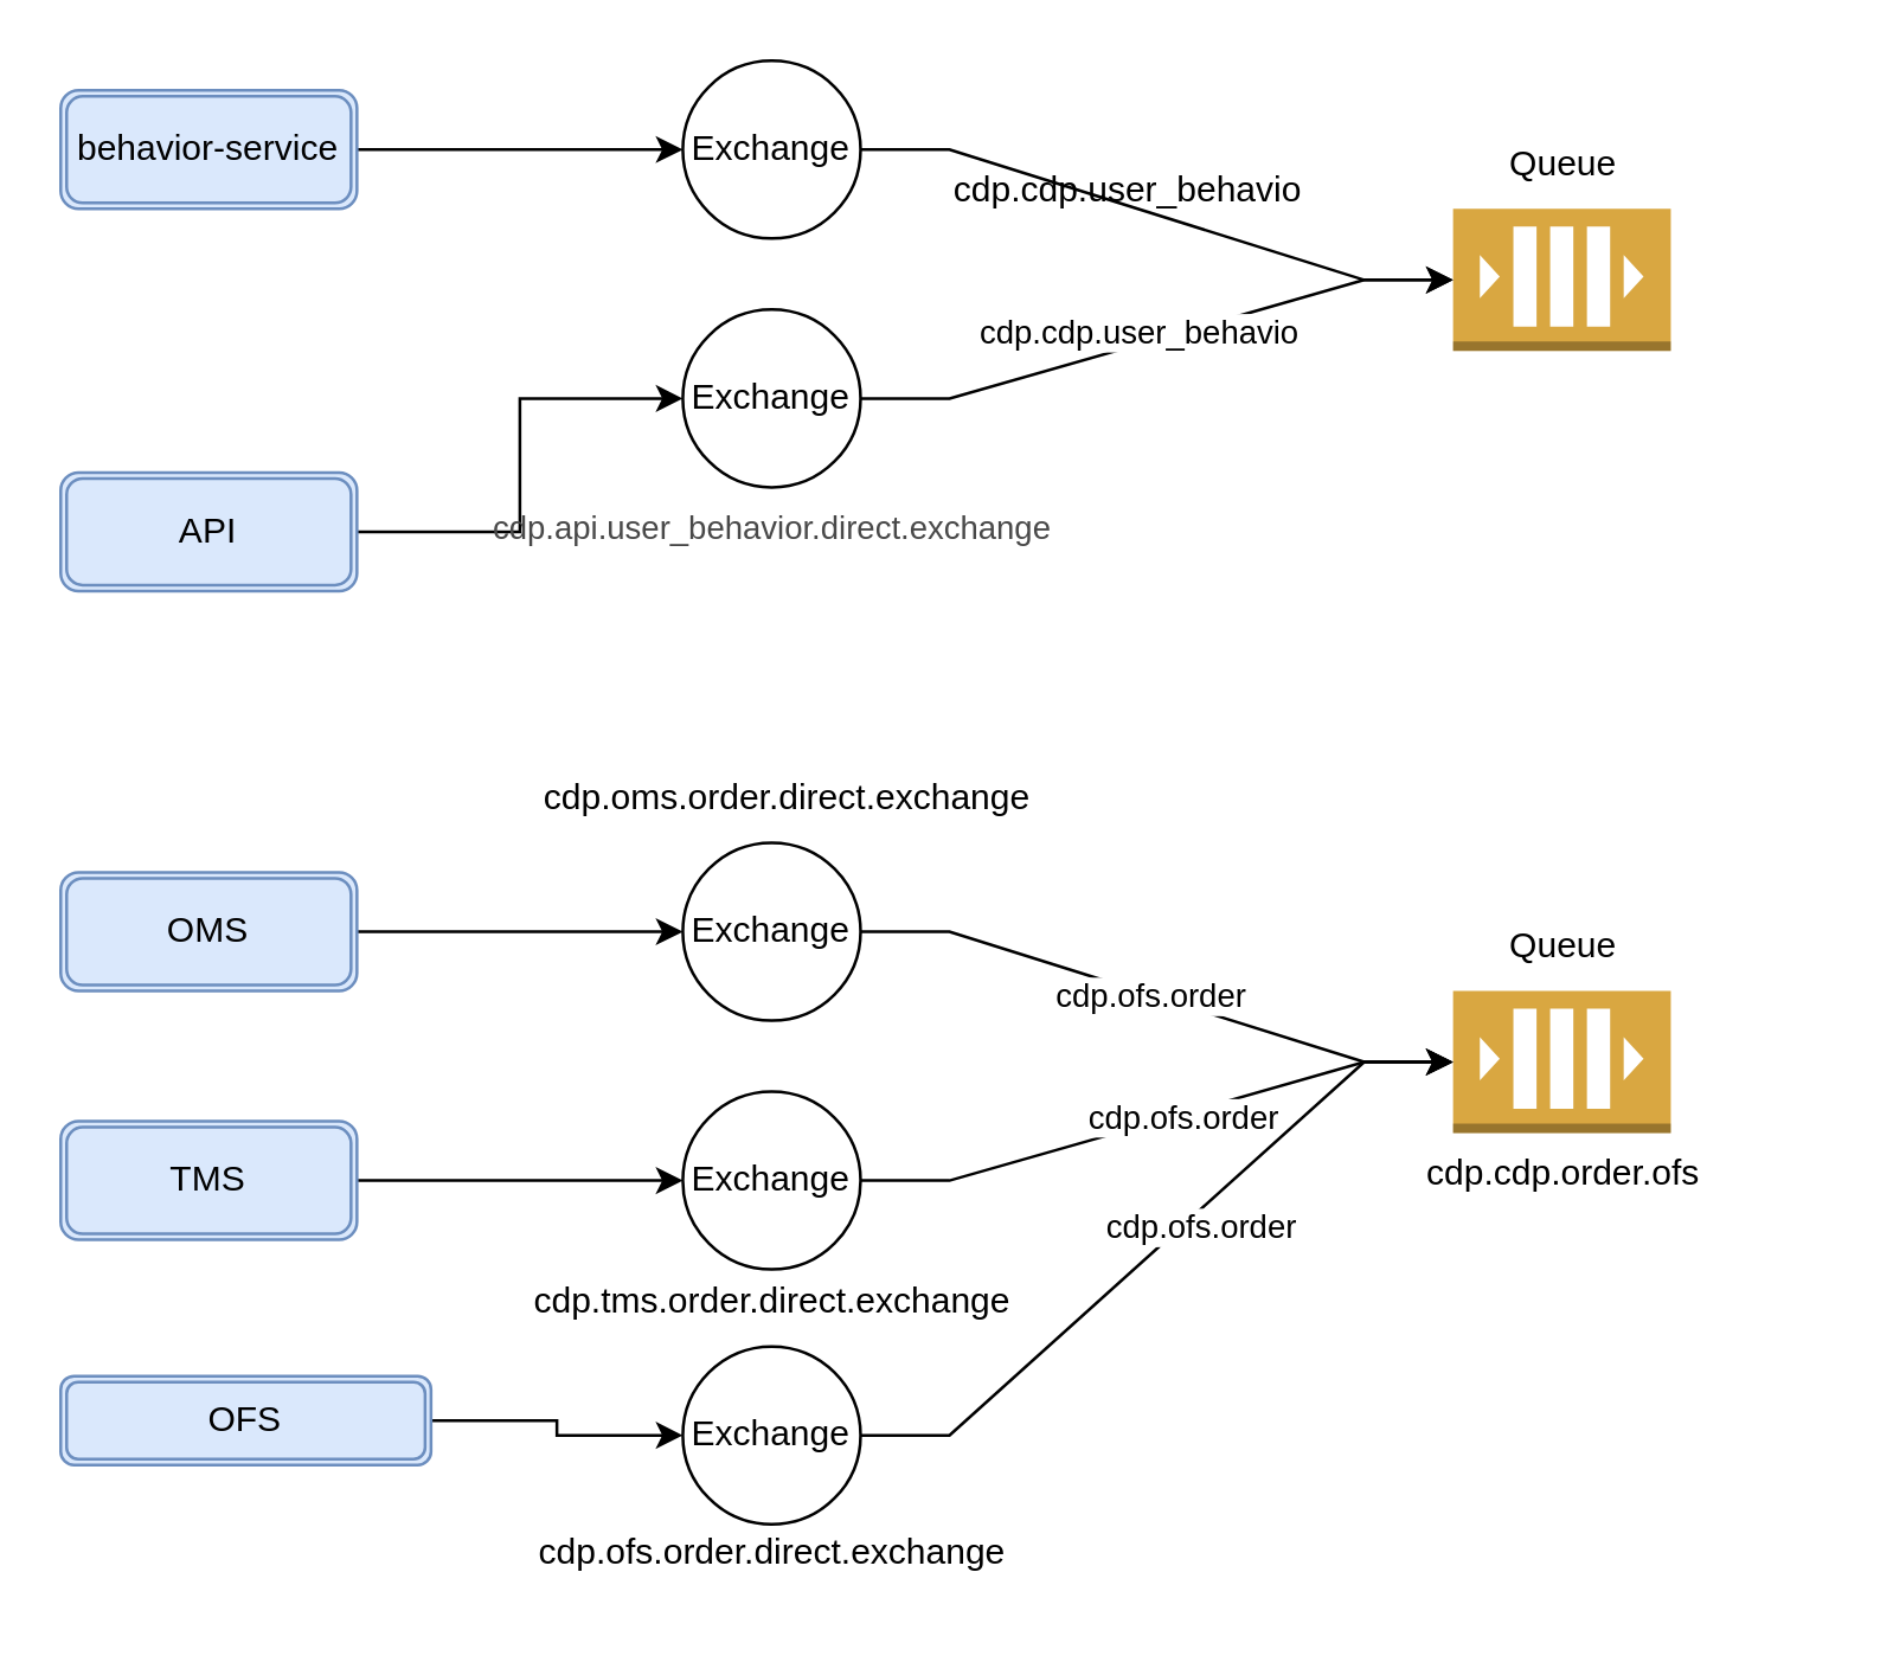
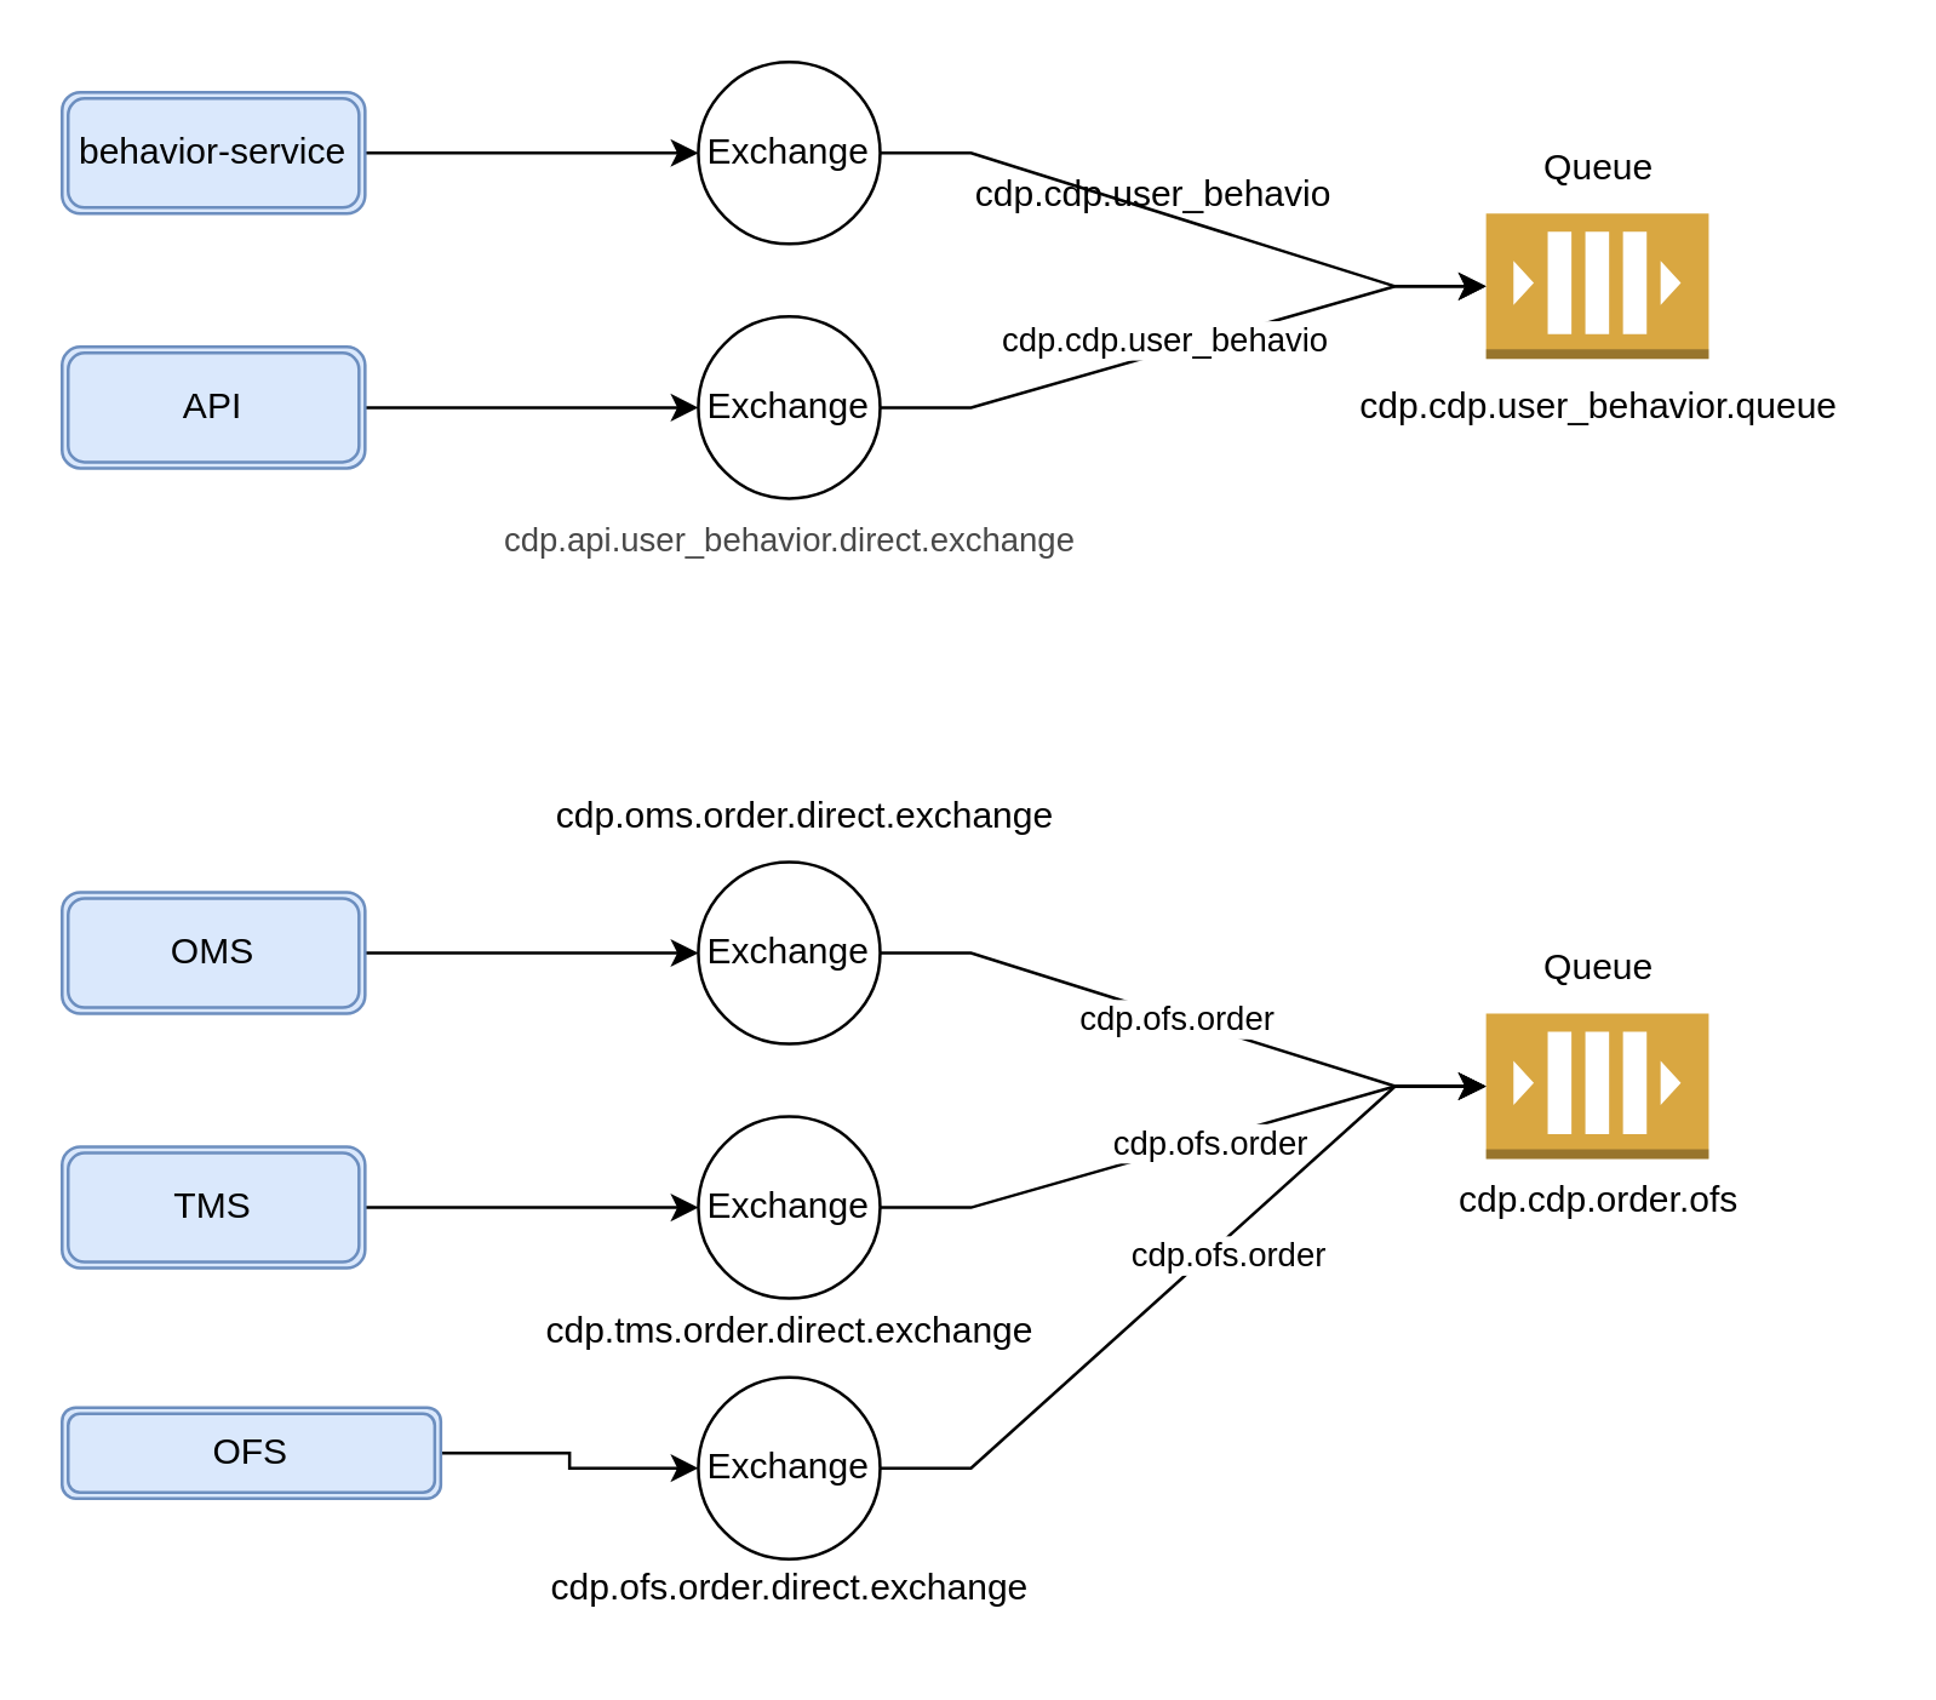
+ <mxCell id="26" value="cdp.cdp.user_behavior.queue" style="text;html=1;align=center;verticalAlign=middle;resizable=0;points=[];autosize=1;strokeColor=none;fillColor=none;" vertex="1" parent="1"><mxGeometry x="436.75" y="119" width="180" height="30" as="geometry" /></mxCell>
- <mxCell id="5" value="API" style="shape=ext;double=1;rounded=1;whiteSpace=wrap;html=1;fillColor=#dae8fc;strokeColor=#6c8ebf;" vertex="1" parent="1"><mxGeometry x="20" y="159" width="100" height="40" as="geometry" /></mxCell>
+ <mxCell id="5" value="API" style="shape=ext;double=1;rounded=1;whiteSpace=wrap;html=1;fillColor=#dae8fc;strokeColor=#6c8ebf;" vertex="1" parent="1"><mxGeometry x="20" y="114" width="100" height="40" as="geometry" /></mxCell>
